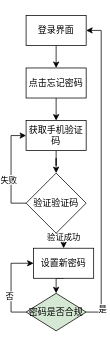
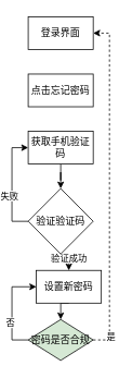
- <mxCell id="2" style="edgeStyle=orthogonalEdgeStyle;rounded=0;orthogonalLoop=1;jettySize=auto;html=1;exitX=0.5;exitY=1;exitDx=0;exitDy=0;entryX=0.5;entryY=0;entryDx=0;entryDy=0;" edge="1" parent="1" source="3" target="5"><mxGeometry relative="1" as="geometry" /></mxCell>
- <mxCell id="4" style="edgeStyle=orthogonalEdgeStyle;rounded=0;orthogonalLoop=1;jettySize=auto;html=1;exitX=0.5;exitY=1;exitDx=0;exitDy=0;entryX=0.5;entryY=0;entryDx=0;entryDy=0;" edge="1" parent="1" source="5" target="7"><mxGeometry relative="1" as="geometry" /></mxCell>
- <mxCell id="16" style="edgeStyle=orthogonalEdgeStyle;rounded=0;orthogonalLoop=1;jettySize=auto;html=1;exitX=1;exitY=0.5;exitDx=0;exitDy=0;entryX=1;entryY=0.5;entryDx=0;entryDy=0;" edge="1" parent="1" source="18" target="3"><mxGeometry relative="1" as="geometry" /></mxCell>
+ <mxCell id="16" style="edgeStyle=orthogonalEdgeStyle;rounded=0;orthogonalLoop=1;jettySize=auto;html=1;exitX=1;exitY=0.5;exitDx=0;exitDy=0;entryX=1;entryY=0.5;entryDx=0;entryDy=0;dashed=1;" edge="1" parent="1" source="18" target="3"><mxGeometry relative="1" as="geometry" /></mxCell>
